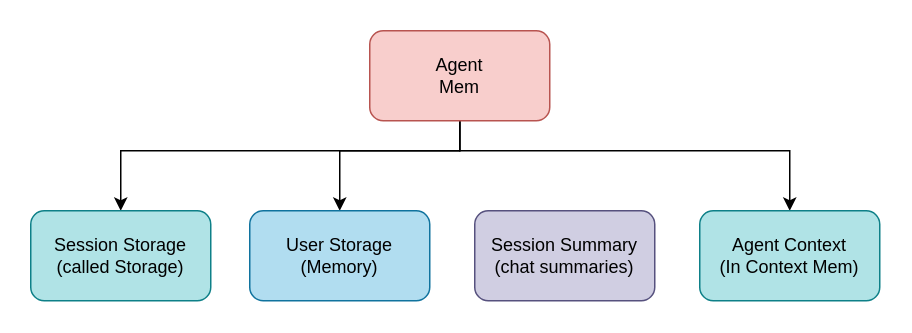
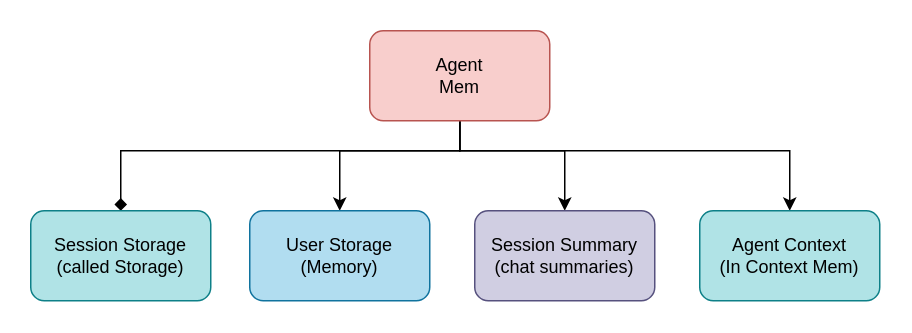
+ <mxCell id="4" style="edgeStyle=orthogonalEdgeStyle;rounded=0;orthogonalLoop=1;jettySize=auto;html=1;entryX=0.5;entryY=0;entryDx=0;entryDy=0;" edge="1" parent="1" source="6" target="9"><mxGeometry relative="1" as="geometry"><Array as="points"><mxPoint x="306" y="100" /><mxPoint x="376" y="100" /></Array></mxGeometry></mxCell>
- <mxCell id="2" style="edgeStyle=orthogonalEdgeStyle;rounded=0;orthogonalLoop=1;jettySize=auto;html=1;entryX=0.5;entryY=0;entryDx=0;entryDy=0;" edge="1" parent="1" source="6" target="7"><mxGeometry relative="1" as="geometry"><Array as="points"><mxPoint x="306" y="100" /><mxPoint x="80" y="100" /></Array></mxGeometry></mxCell>
+ <mxCell id="2" style="edgeStyle=orthogonalEdgeStyle;rounded=0;orthogonalLoop=1;jettySize=auto;html=1;entryX=0.5;entryY=0;entryDx=0;entryDy=0;endArrow=diamond;" edge="1" parent="1" source="6" target="7"><mxGeometry relative="1" as="geometry"><Array as="points"><mxPoint x="306" y="100" /><mxPoint x="80" y="100" /></Array></mxGeometry></mxCell>
